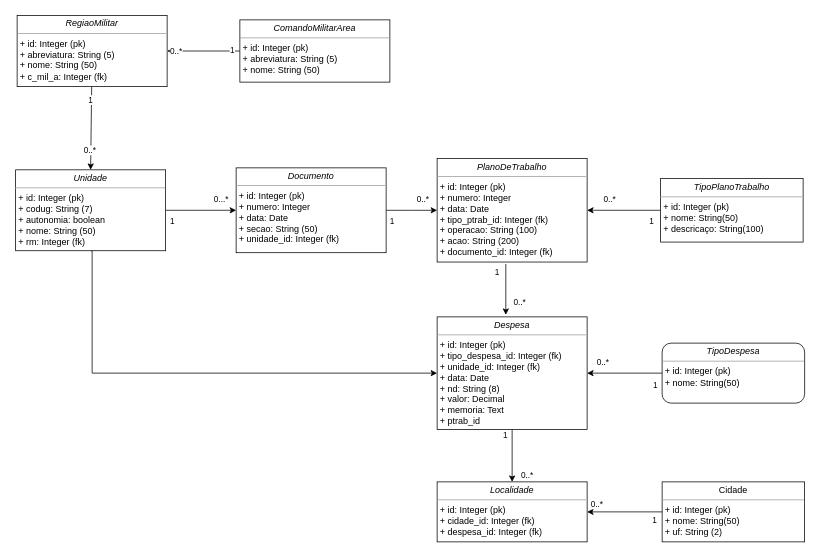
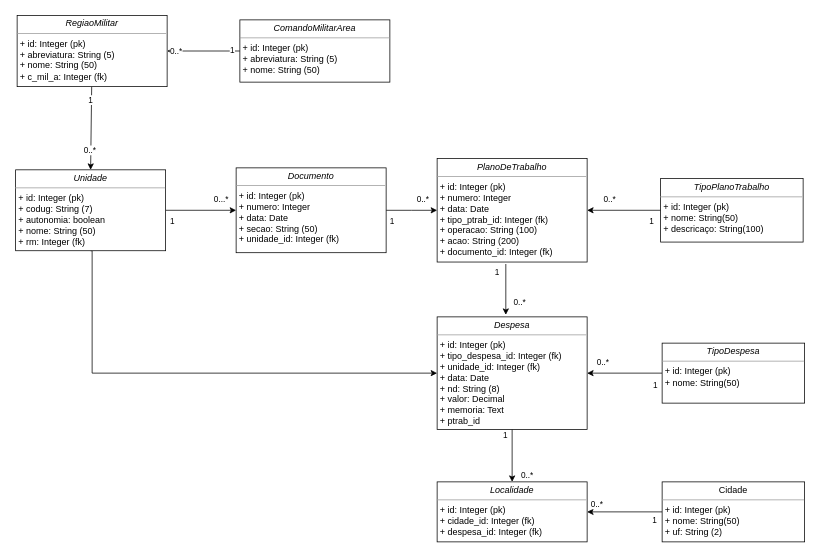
- <mxCell id="20" value="&lt;p style=&quot;margin:0px;margin-top:4px;text-align:center;&quot;&gt;&lt;i&gt;TipoDespesa&lt;/i&gt;&lt;/p&gt;&lt;hr size=&quot;1&quot;&gt;&lt;p style=&quot;margin:0px;margin-left:4px;&quot;&gt;+ id: Integer (pk)&lt;/p&gt;&lt;p style=&quot;margin:0px;margin-left:4px;&quot;&gt;+ nome: String(50)&lt;/p&gt;&lt;p style=&quot;margin:0px;margin-left:4px;&quot;&gt;&lt;br&gt;&lt;/p&gt;" style="verticalAlign=top;align=left;overflow=fill;fontSize=12;fontFamily=Helvetica;html=1;shadow=0;comic=0;labelBackgroundColor=none;strokeWidth=1;rounded=1;" parent="1" vertex="1"><mxGeometry x="882" y="457" width="190" height="80" as="geometry" /></mxCell>
+ <mxCell id="20" value="&lt;p style=&quot;margin:0px;margin-top:4px;text-align:center;&quot;&gt;&lt;i&gt;TipoDespesa&lt;/i&gt;&lt;/p&gt;&lt;hr size=&quot;1&quot;&gt;&lt;p style=&quot;margin:0px;margin-left:4px;&quot;&gt;+ id: Integer (pk)&lt;/p&gt;&lt;p style=&quot;margin:0px;margin-left:4px;&quot;&gt;+ nome: String(50)&lt;/p&gt;&lt;p style=&quot;margin:0px;margin-left:4px;&quot;&gt;&lt;br&gt;&lt;/p&gt;" style="verticalAlign=top;align=left;overflow=fill;fontSize=12;fontFamily=Helvetica;html=1;rounded=0;shadow=0;comic=0;labelBackgroundColor=none;strokeWidth=1" parent="1" vertex="1"><mxGeometry x="882" y="457" width="190" height="80" as="geometry" /></mxCell>
